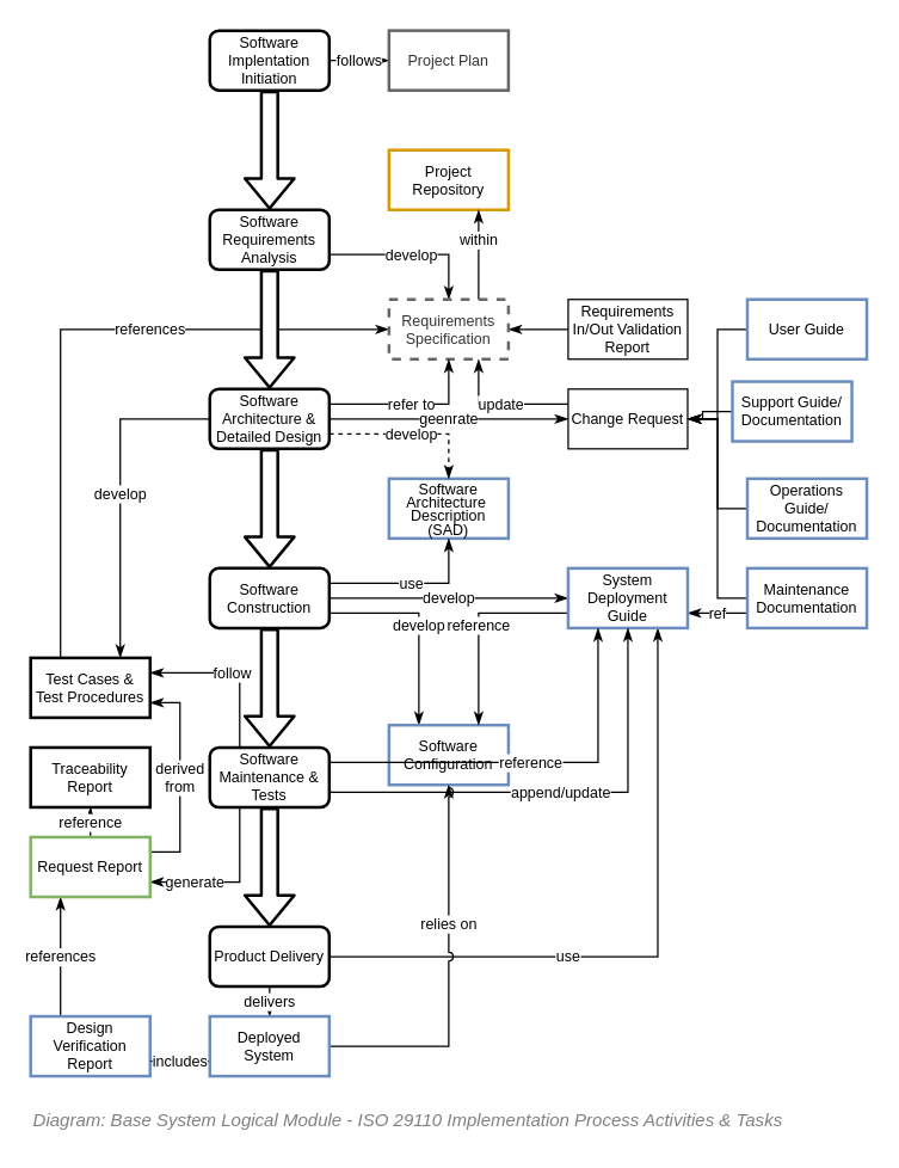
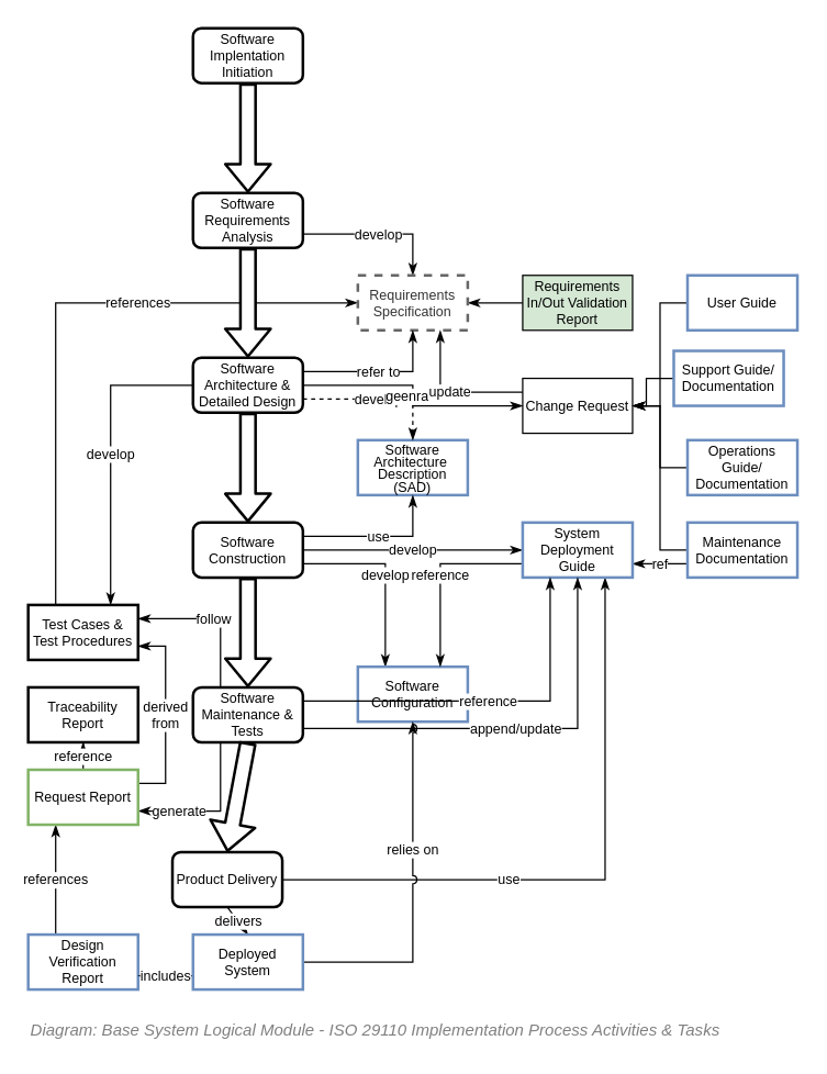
- <mxCell id="3" value="follows" style="edgeStyle=orthogonalEdgeStyle;rounded=0;jumpStyle=arc;orthogonalLoop=1;jettySize=auto;html=1;entryX=0;entryY=0.5;entryDx=0;entryDy=0;endArrow=classicThin;endFill=1;fillColor=#ffffff;fontSize=10;" edge="1" parent="1" source="4" target="5"><mxGeometry relative="1" as="geometry" /></mxCell>
- <mxCell id="5" value="Project Plan" style="rounded=0;whiteSpace=wrap;html=1;fontSize=10;strokeColor=#666666;fontColor=#333333;strokeWidth=2;fillColor=none;" vertex="1" parent="1"><mxGeometry x="260" y="20" width="80" height="40" as="geometry" /></mxCell>
- <mxCell id="6" value="Project Repository" style="rounded=0;whiteSpace=wrap;html=1;fontSize=10;strokeColor=#d79b00;fillColor=none;strokeWidth=2;" vertex="1" parent="1"><mxGeometry x="260" y="100" width="80" height="40" as="geometry" /></mxCell>
- <mxCell id="13" value="within" style="edgeStyle=orthogonalEdgeStyle;rounded=0;jumpStyle=arc;orthogonalLoop=1;jettySize=auto;html=1;entryX=0.75;entryY=1;entryDx=0;entryDy=0;endArrow=classicThin;endFill=1;fillColor=#ffffff;fontSize=10;exitX=0.75;exitY=0;exitDx=0;exitDy=0;" edge="1" parent="1" source="14" target="6"><mxGeometry x="0.333" relative="1" as="geometry"><mxPoint as="offset" /></mxGeometry></mxCell>
- <mxCell id="8" value="Requirements&lt;br&gt;In/Out Validation Report" style="rounded=0;whiteSpace=wrap;html=1;fontSize=10;" vertex="1" parent="1"><mxGeometry x="380" y="200" width="80" height="40" as="geometry" /></mxCell>
+ <mxCell id="8" value="Requirements&lt;br&gt;In/Out Validation Report" style="rounded=0;whiteSpace=wrap;html=1;fontSize=10;fillColor=#d5e8d4;" vertex="1" parent="1"><mxGeometry x="380" y="200" width="80" height="40" as="geometry" /></mxCell>
- <mxCell id="15" value="Change Request" style="rounded=0;whiteSpace=wrap;html=1;fontSize=10;" vertex="1" parent="1"><mxGeometry x="380" y="260" width="80" height="40" as="geometry" /></mxCell>
+ <mxCell id="15" value="Change Request" style="rounded=0;whiteSpace=wrap;html=1;fontSize=10;" vertex="1" parent="1"><mxGeometry x="380" y="275" width="80" height="40" as="geometry" /></mxCell>
- <mxCell id="34" value="Product Delivery" style="rounded=1;whiteSpace=wrap;html=1;fontSize=10;strokeWidth=2;" vertex="1" parent="1"><mxGeometry x="140" y="620" width="80" height="40" as="geometry" /></mxCell>
+ <mxCell id="34" value="Product Delivery" style="rounded=1;whiteSpace=wrap;html=1;fontSize=10;strokeWidth=2;" vertex="1" parent="1"><mxGeometry x="125" y="620" width="80" height="40" as="geometry" /></mxCell>
